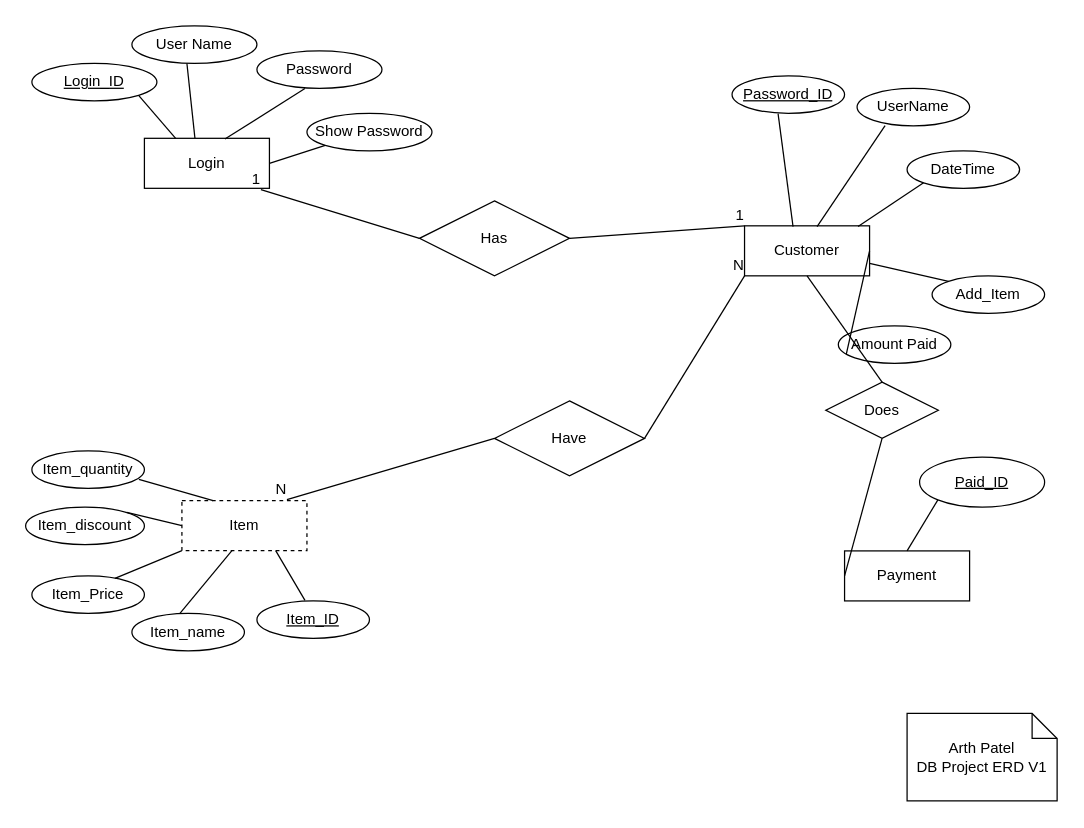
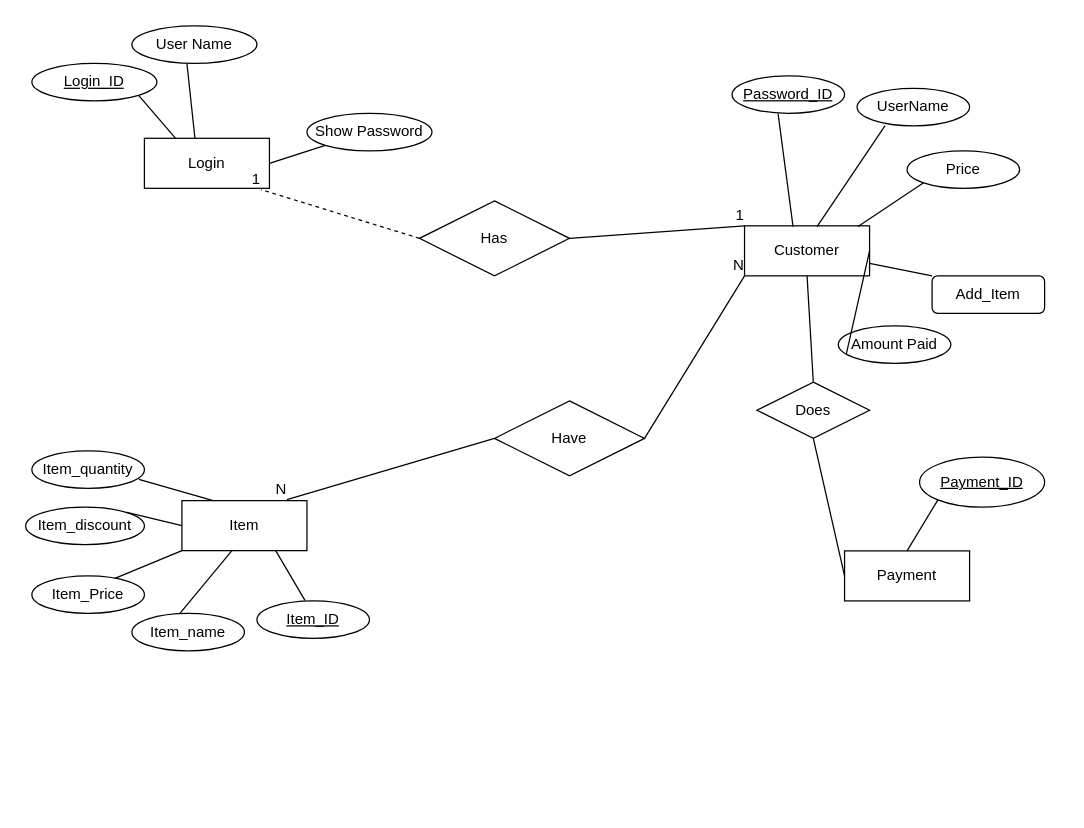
- <mxCell id="5" value="Password" style="ellipse;whiteSpace=wrap;html=1;align=center;" parent="1" vertex="1"><mxGeometry x="205" y="40" width="100" height="30" as="geometry" /></mxCell>
- <mxCell id="8" value="" style="endArrow=none;html=1;rounded=0;exitX=0.384;exitY=1.007;exitDx=0;exitDy=0;exitPerimeter=0;entryX=0.644;entryY=0.015;entryDx=0;entryDy=0;entryPerimeter=0;" parent="1" source="5" target="2" edge="1"><mxGeometry relative="1" as="geometry"><mxPoint x="355" y="280" as="sourcePoint" /><mxPoint x="515" y="280" as="targetPoint" /></mxGeometry></mxCell>
- <mxCell id="25" value="DateTime" style="ellipse;whiteSpace=wrap;html=1;align=center;" parent="1" vertex="1"><mxGeometry x="725" y="120" width="90" height="30" as="geometry" /></mxCell>
+ <mxCell id="25" value="Price" style="ellipse;whiteSpace=wrap;html=1;align=center;" parent="1" vertex="1"><mxGeometry x="725" y="120" width="90" height="30" as="geometry" /></mxCell>
- <mxCell id="41" value="" style="endArrow=none;html=1;rounded=0;entryX=0.932;entryY=1.025;entryDx=0;entryDy=0;entryPerimeter=0;exitX=0;exitY=0.5;exitDx=0;exitDy=0;" parent="1" source="38" target="2" edge="1"><mxGeometry relative="1" as="geometry"><mxPoint x="355" y="280" as="sourcePoint" /><mxPoint x="515" y="280" as="targetPoint" /></mxGeometry></mxCell>
+ <mxCell id="41" value="" style="endArrow=none;html=1;rounded=0;entryX=0.932;entryY=1.025;entryDx=0;entryDy=0;entryPerimeter=0;exitX=0;exitY=0.5;exitDx=0;exitDy=0;dashed=1;" parent="1" source="38" target="2" edge="1"><mxGeometry relative="1" as="geometry"><mxPoint x="355" y="280" as="sourcePoint" /><mxPoint x="515" y="280" as="targetPoint" /></mxGeometry></mxCell>
- <mxCell id="27" value="Add_Item" style="ellipse;whiteSpace=wrap;html=1;align=center;" parent="1" vertex="1"><mxGeometry x="745" y="220" width="90" height="30" as="geometry" /></mxCell>
+ <mxCell id="27" value="Add_Item" style="whiteSpace=wrap;html=1;align=center;rounded=1;" parent="1" vertex="1"><mxGeometry x="745" y="220" width="90" height="30" as="geometry" /></mxCell>
- <mxCell id="47" value="Does" style="shape=rhombus;perimeter=rhombusPerimeter;whiteSpace=wrap;html=1;align=center;" vertex="1" parent="1"><mxGeometry x="660" y="305" width="90" height="45" as="geometry" /></mxCell>
+ <mxCell id="47" value="Does" style="shape=rhombus;perimeter=rhombusPerimeter;whiteSpace=wrap;html=1;align=center;" vertex="1" parent="1"><mxGeometry x="605" y="305" width="90" height="45" as="geometry" /></mxCell>
- <mxCell id="45" value="Paid_ID" style="ellipse;whiteSpace=wrap;html=1;align=center;fontStyle=4;" vertex="1" parent="1"><mxGeometry x="735" y="365" width="100" height="40" as="geometry" /></mxCell>
+ <mxCell id="45" value="Payment_ID" style="ellipse;whiteSpace=wrap;html=1;align=center;fontStyle=4;" vertex="1" parent="1"><mxGeometry x="735" y="365" width="100" height="40" as="geometry" /></mxCell>
- <mxCell id="12" value="Item" style="whiteSpace=wrap;html=1;align=center;dashed=1;" parent="1" vertex="1"><mxGeometry x="145" y="399.79" width="100" height="40" as="geometry" /></mxCell>
+ <mxCell id="12" value="Item" style="whiteSpace=wrap;html=1;align=center;" parent="1" vertex="1"><mxGeometry x="145" y="399.79" width="100" height="40" as="geometry" /></mxCell>
- <mxCell id="43" value="Arth Patel&lt;br&gt;DB Project ERD V1" style="shape=note;size=20;whiteSpace=wrap;html=1;" parent="1" vertex="1"><mxGeometry x="725" y="570" width="120" height="70" as="geometry" /></mxCell>
